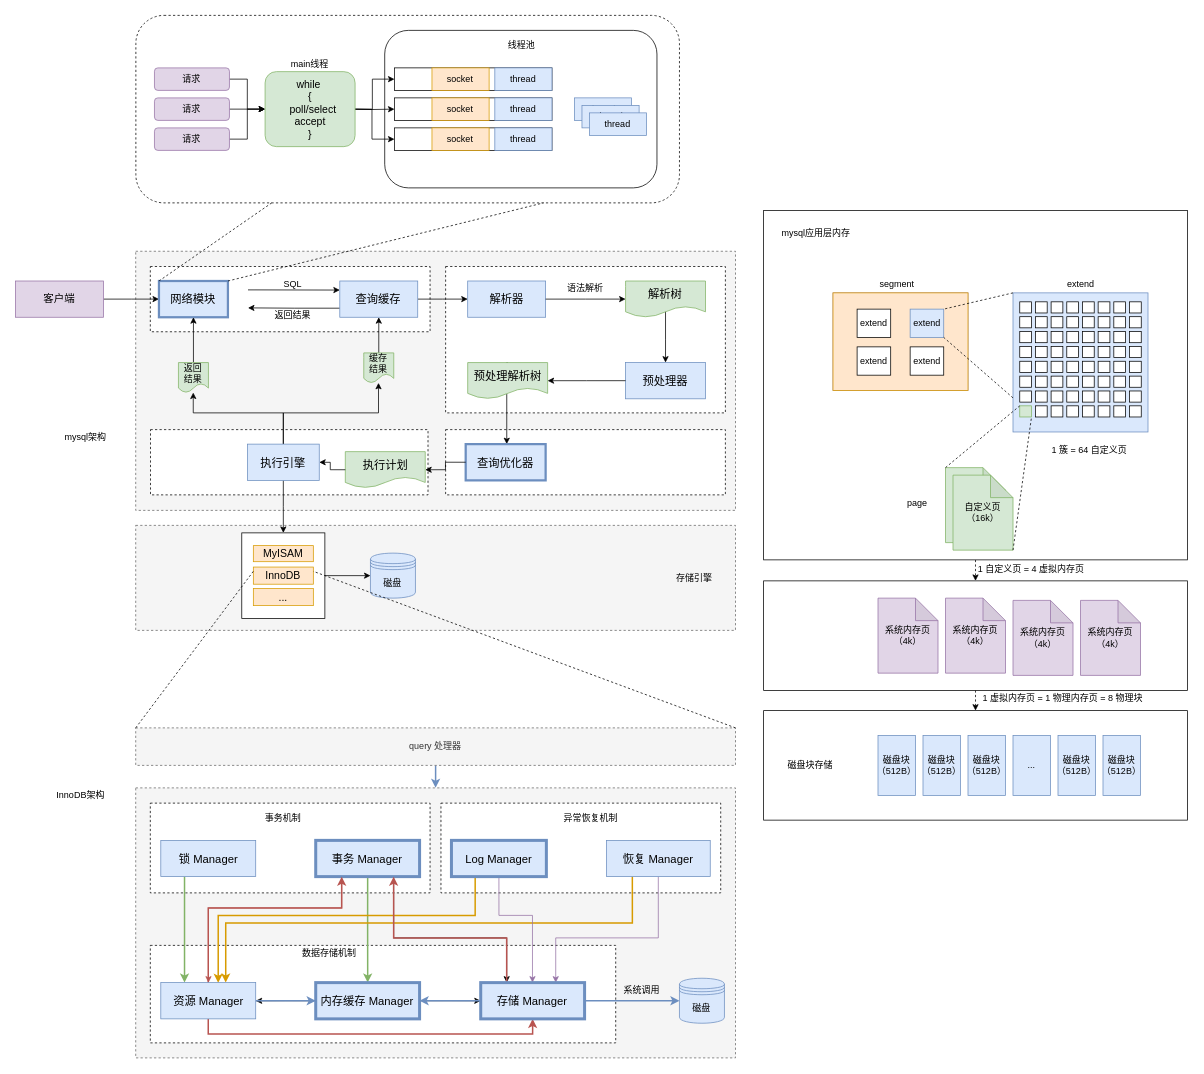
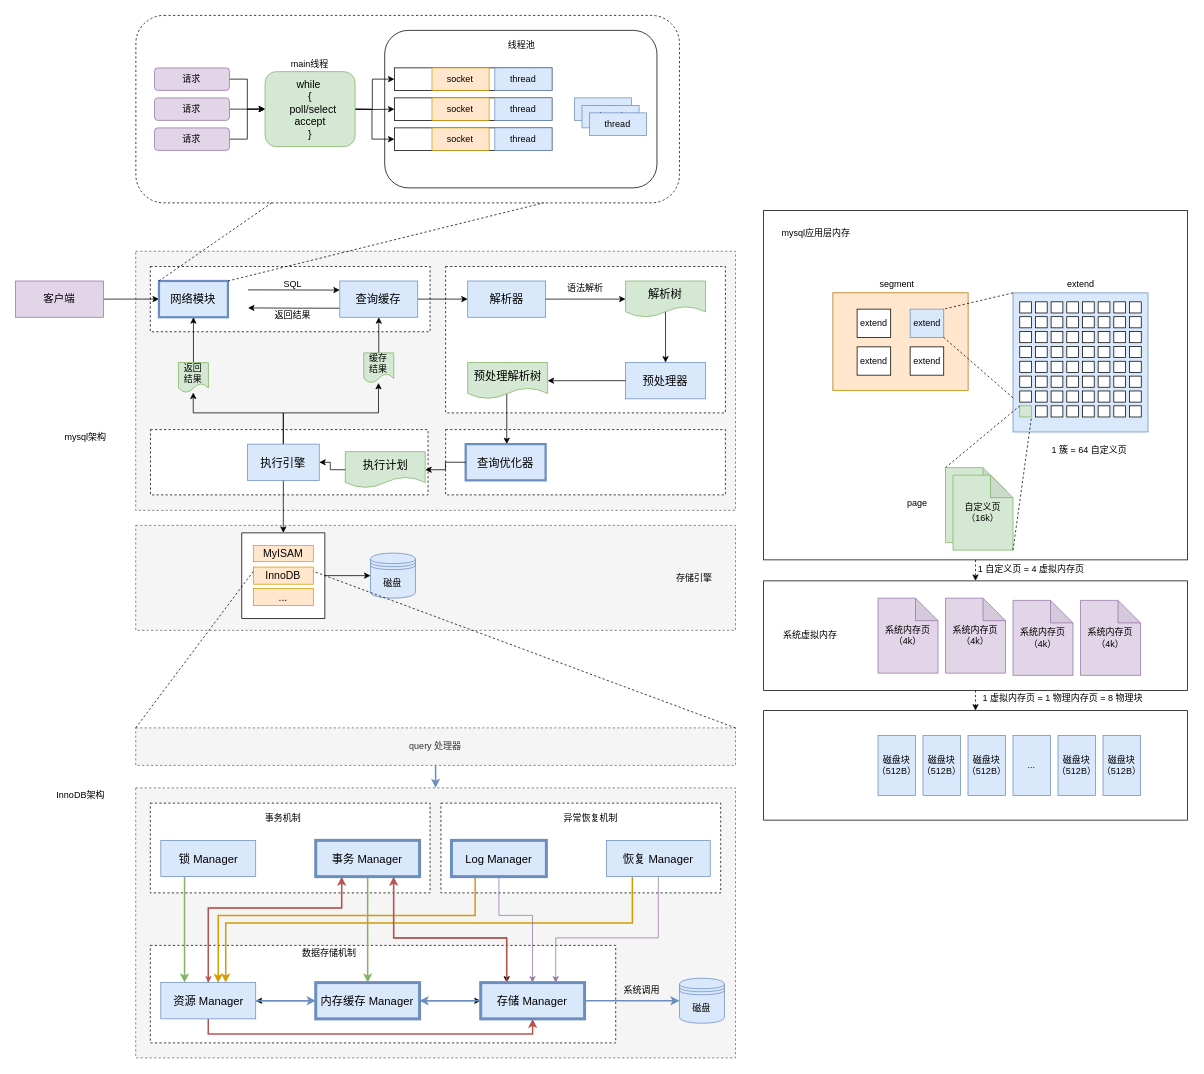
+ <mxCell id="132" value="系统虚拟内存" style="text;html=1;strokeColor=none;fillColor=none;align=center;verticalAlign=middle;whiteSpace=wrap;rounded=0;fontSize=12;" vertex="1" parent="1"><mxGeometry x="1040" y="837" width="80" height="20" as="geometry" /></mxCell>
- <mxCell id="133" value="磁盘块存储" style="text;html=1;strokeColor=none;fillColor=none;align=center;verticalAlign=middle;whiteSpace=wrap;rounded=0;fontSize=12;" vertex="1" parent="1"><mxGeometry x="1040" y="1010" width="80" height="20" as="geometry" /></mxCell>
